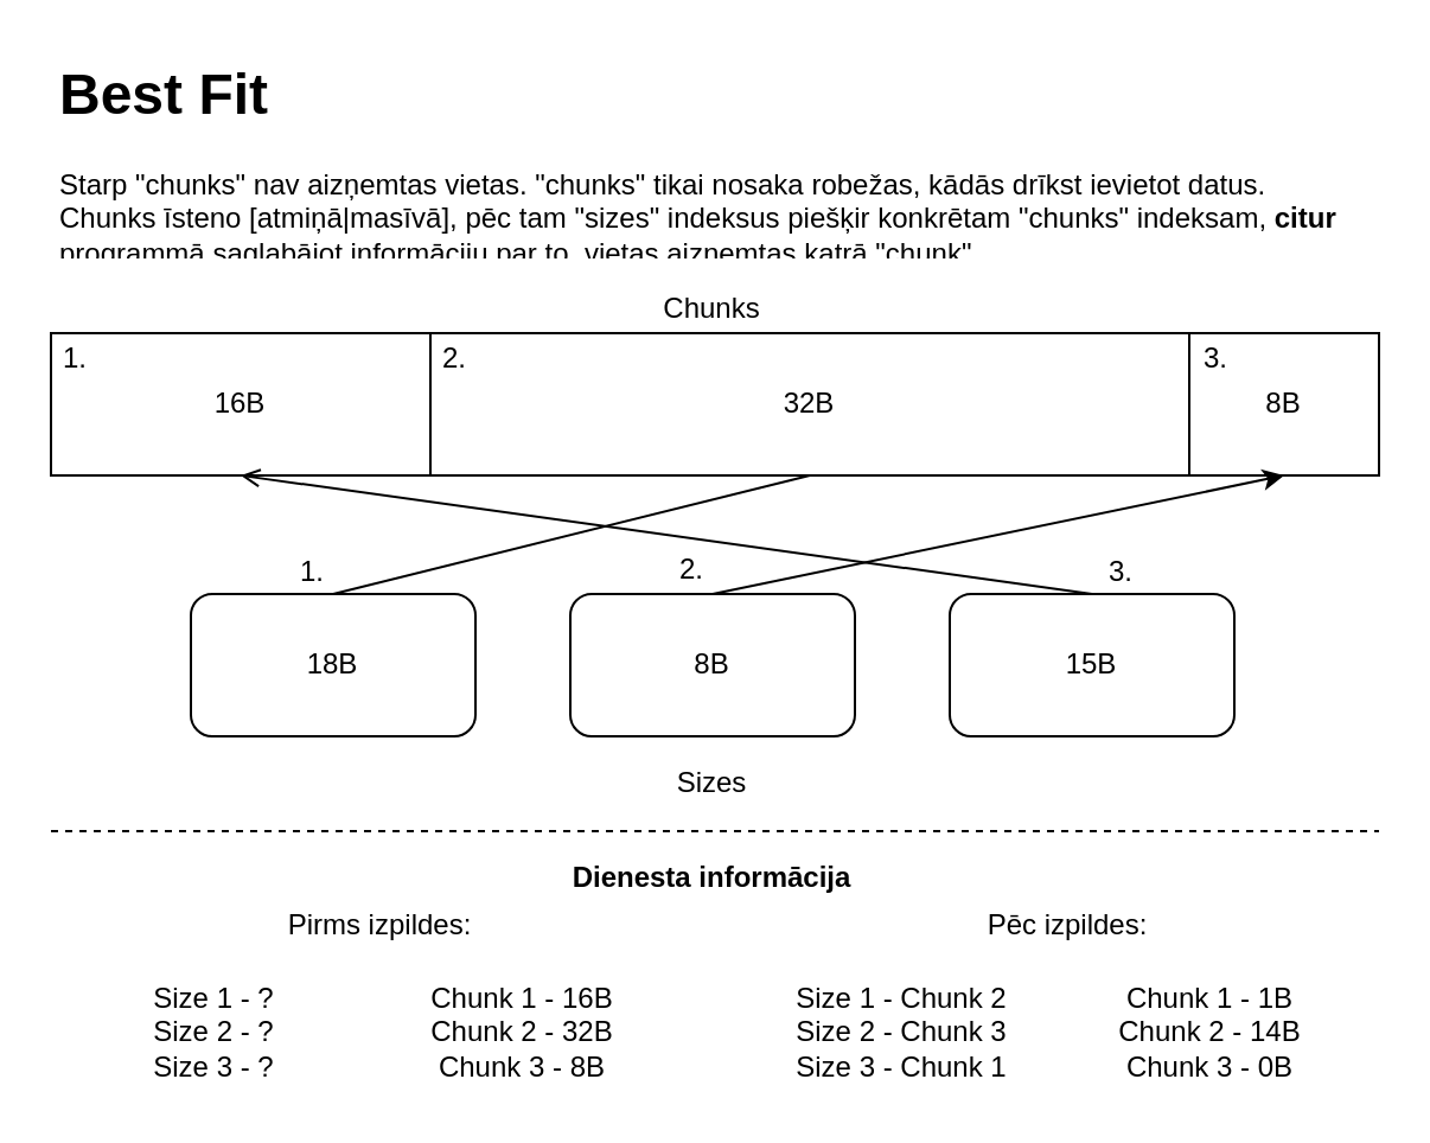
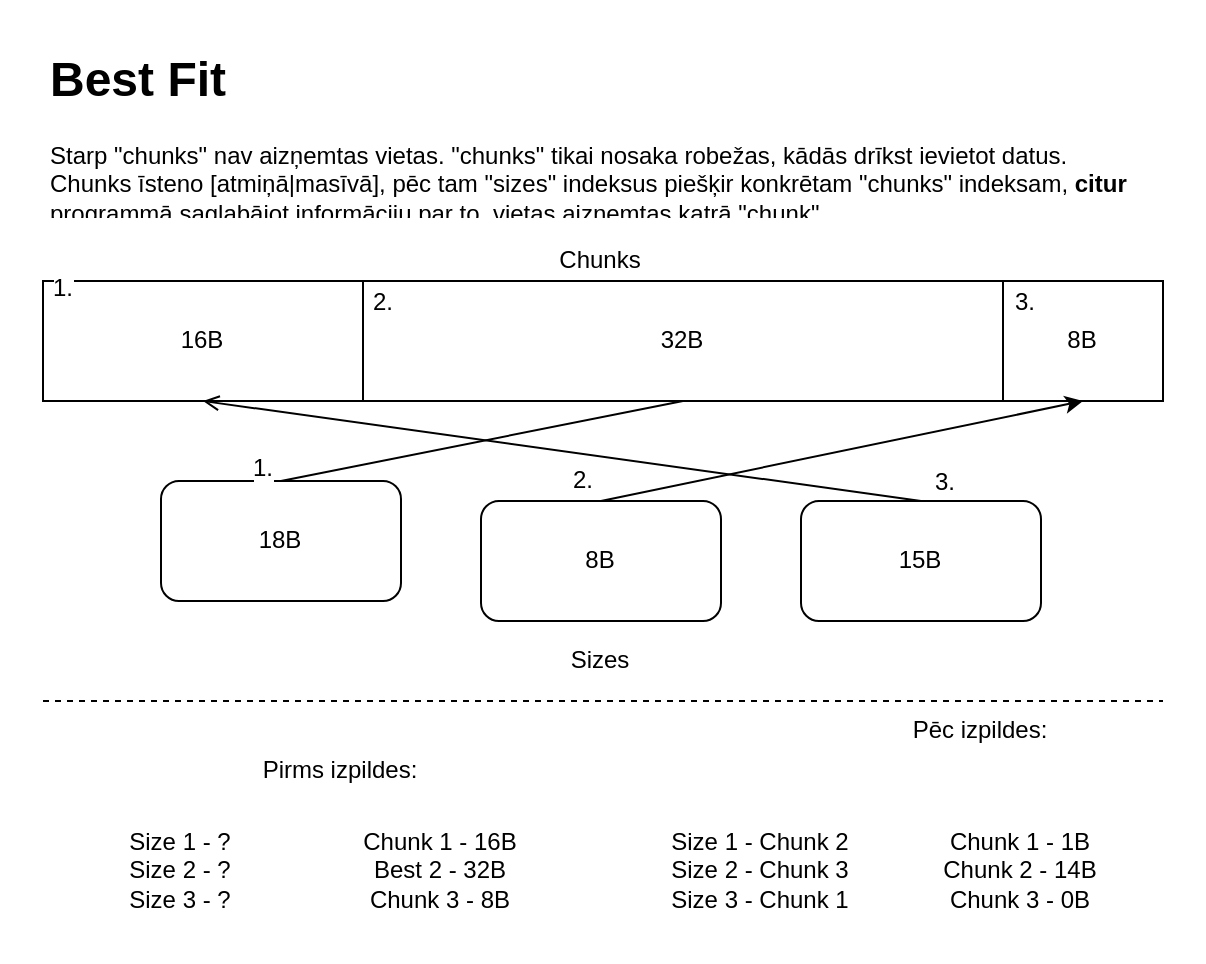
- <mxCell id="5" value="18B" style="rounded=1;whiteSpace=wrap;html=1;" vertex="1" parent="1"><mxGeometry x="80" y="250" width="120" height="60" as="geometry" /></mxCell>
+ <mxCell id="5" value="18B" style="rounded=1;whiteSpace=wrap;html=1;" vertex="1" parent="1"><mxGeometry x="80" y="240" width="120" height="60" as="geometry" /></mxCell>
- <mxCell id="26" value="&lt;b&gt;Dienesta informācija&lt;/b&gt;" style="text;html=1;strokeColor=none;fillColor=none;align=center;verticalAlign=middle;whiteSpace=wrap;rounded=0;" vertex="1" parent="1"><mxGeometry x="220" y="360" width="160" height="20" as="geometry" /></mxCell>
- <mxCell id="25" value="Pirms izpildes:" style="text;html=1;strokeColor=none;fillColor=none;align=center;verticalAlign=middle;whiteSpace=wrap;rounded=0;" vertex="1" parent="1"><mxGeometry x="120" y="380" width="80" height="20" as="geometry" /></mxCell>
+ <mxCell id="25" value="Pirms izpildes:" style="text;html=1;strokeColor=none;fillColor=none;align=center;verticalAlign=middle;whiteSpace=wrap;rounded=0;" vertex="1" parent="1"><mxGeometry x="130" y="375" width="80" height="20" as="geometry" /></mxCell>
- <mxCell id="22" value="Pēc izpildes:" style="text;html=1;strokeColor=none;fillColor=none;align=center;verticalAlign=middle;whiteSpace=wrap;rounded=0;" vertex="1" parent="1"><mxGeometry x="410" y="380" width="80" height="20" as="geometry" /></mxCell>
+ <mxCell id="22" value="Pēc izpildes:" style="text;html=1;strokeColor=none;fillColor=none;align=center;verticalAlign=middle;whiteSpace=wrap;rounded=0;" vertex="1" parent="1"><mxGeometry x="450" y="355" width="80" height="20" as="geometry" /></mxCell>
- <mxCell id="24" value="&lt;div&gt;Chunk 1 - 16B&lt;/div&gt;&lt;div&gt;Chunk 2 - 32B&lt;/div&gt;&lt;div&gt;Chunk 3 - 8B&lt;br&gt;&lt;/div&gt;" style="text;html=1;strokeColor=none;fillColor=none;align=center;verticalAlign=middle;whiteSpace=wrap;rounded=0;" vertex="1" parent="1"><mxGeometry x="150" y="410" width="140" height="50" as="geometry" /></mxCell>
+ <mxCell id="24" value="&lt;div&gt;Chunk 1 - 16B&lt;/div&gt;&lt;div&gt;Best 2 - 32B&lt;/div&gt;&lt;div&gt;Chunk 3 - 8B&lt;br&gt;&lt;/div&gt;" style="text;html=1;strokeColor=none;fillColor=none;align=center;verticalAlign=middle;whiteSpace=wrap;rounded=0;" vertex="1" parent="1"><mxGeometry x="150" y="410" width="140" height="50" as="geometry" /></mxCell>
